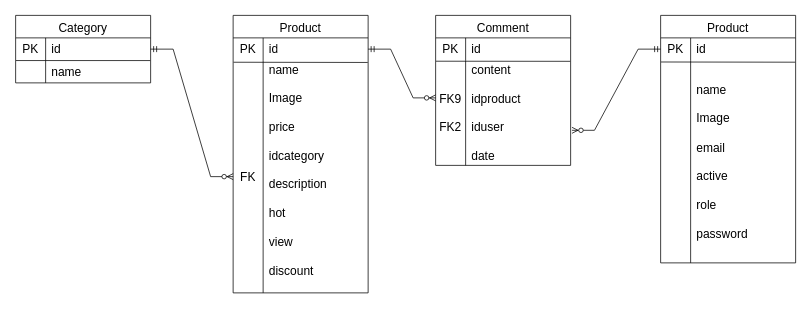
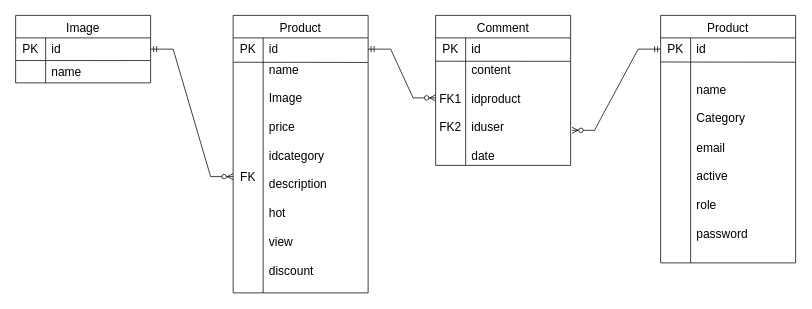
- <mxCell id="2" value="Category" style="shape=table;startSize=30;container=1;collapsible=0;childLayout=tableLayout;fixedRows=1;rowLines=0;fontStyle=0;strokeColor=default;fontSize=16;" vertex="1" parent="1"><mxGeometry x="20" y="20" width="180" height="90" as="geometry" /></mxCell>
+ <mxCell id="2" value="Image" style="shape=table;startSize=30;container=1;collapsible=0;childLayout=tableLayout;fixedRows=1;rowLines=0;fontStyle=0;strokeColor=default;fontSize=16;" vertex="1" parent="1"><mxGeometry x="20" y="20" width="180" height="90" as="geometry" /></mxCell>
- <mxCell id="24" value="FK9&lt;div&gt;&lt;br&gt;&lt;/div&gt;&lt;div&gt;FK2&lt;/div&gt;" style="shape=partialRectangle;html=1;whiteSpace=wrap;connectable=0;fillColor=none;top=0;left=0;bottom=0;right=0;overflow=hidden;strokeColor=inherit;fontSize=16;" vertex="1" parent="23"><mxGeometry width="40" height="140" as="geometry"><mxRectangle width="40" height="140" as="alternateBounds" /></mxGeometry></mxCell>
+ <mxCell id="24" value="FK1&lt;div&gt;&lt;br&gt;&lt;/div&gt;&lt;div&gt;FK2&lt;/div&gt;" style="shape=partialRectangle;html=1;whiteSpace=wrap;connectable=0;fillColor=none;top=0;left=0;bottom=0;right=0;overflow=hidden;strokeColor=inherit;fontSize=16;" vertex="1" parent="23"><mxGeometry width="40" height="140" as="geometry"><mxRectangle width="40" height="140" as="alternateBounds" /></mxGeometry></mxCell>
- <mxCell id="34" value="name&lt;div&gt;&lt;br&gt;&lt;div&gt;Image&lt;/div&gt;&lt;div&gt;&lt;br&gt;&lt;/div&gt;&lt;div&gt;email&lt;/div&gt;&lt;div&gt;&lt;br&gt;&lt;/div&gt;&lt;div&gt;active&lt;/div&gt;&lt;div&gt;&lt;br&gt;&lt;/div&gt;&lt;div&gt;role&lt;/div&gt;&lt;div&gt;&lt;br&gt;&lt;/div&gt;&lt;div&gt;password&lt;/div&gt;&lt;/div&gt;" style="shape=partialRectangle;html=1;whiteSpace=wrap;connectable=0;fillColor=none;top=0;left=0;bottom=0;right=0;align=left;spacingLeft=6;overflow=hidden;strokeColor=inherit;fontSize=16;" vertex="1" parent="32"><mxGeometry x="40" width="140" height="270" as="geometry"><mxRectangle width="140" height="270" as="alternateBounds" /></mxGeometry></mxCell>
+ <mxCell id="34" value="name&lt;div&gt;&lt;br&gt;&lt;div&gt;Category&lt;/div&gt;&lt;div&gt;&lt;br&gt;&lt;/div&gt;&lt;div&gt;email&lt;/div&gt;&lt;div&gt;&lt;br&gt;&lt;/div&gt;&lt;div&gt;active&lt;/div&gt;&lt;div&gt;&lt;br&gt;&lt;/div&gt;&lt;div&gt;role&lt;/div&gt;&lt;div&gt;&lt;br&gt;&lt;/div&gt;&lt;div&gt;password&lt;/div&gt;&lt;/div&gt;" style="shape=partialRectangle;html=1;whiteSpace=wrap;connectable=0;fillColor=none;top=0;left=0;bottom=0;right=0;align=left;spacingLeft=6;overflow=hidden;strokeColor=inherit;fontSize=16;" vertex="1" parent="32"><mxGeometry x="40" width="140" height="270" as="geometry"><mxRectangle width="140" height="270" as="alternateBounds" /></mxGeometry></mxCell>
